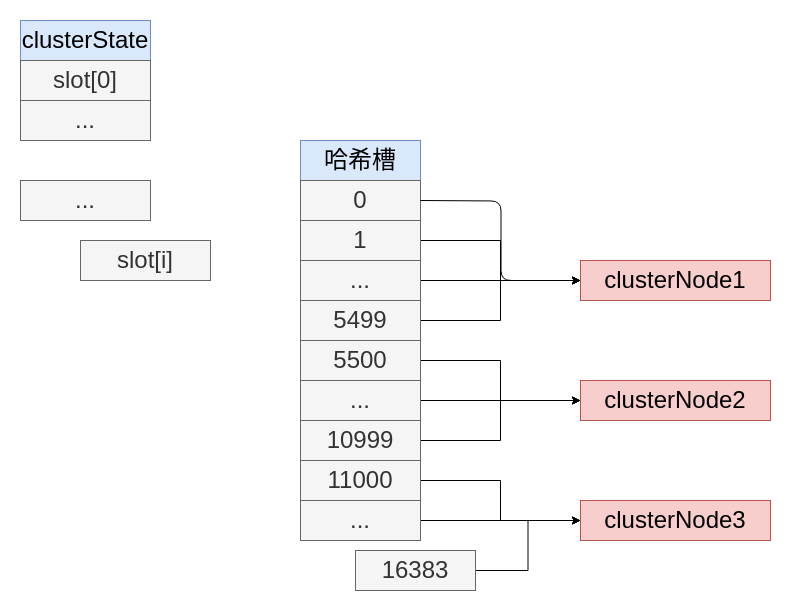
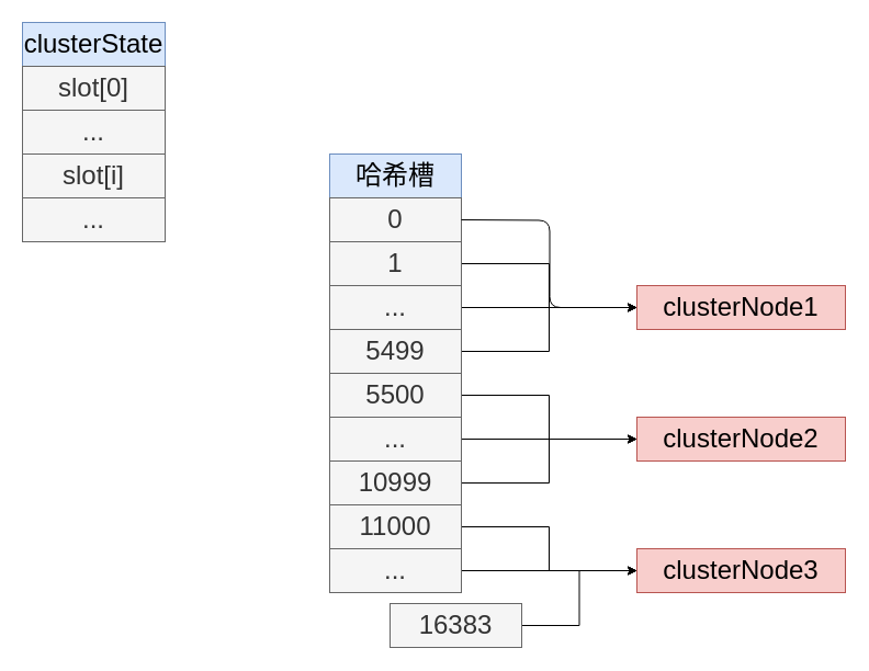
- <mxCell id="25" value="&lt;span style=&quot;font-size: 24px&quot;&gt;slot[i]&lt;/span&gt;" style="rounded=0;whiteSpace=wrap;html=1;fillColor=#f5f5f5;strokeColor=#666666;fontColor=#333333;" vertex="1" parent="1"><mxGeometry x="80" y="240" width="130" height="40" as="geometry" /></mxCell>
+ <mxCell id="25" value="&lt;span style=&quot;font-size: 24px&quot;&gt;slot[i]&lt;/span&gt;" style="rounded=0;whiteSpace=wrap;html=1;fillColor=#f5f5f5;strokeColor=#666666;fontColor=#333333;" vertex="1" parent="1"><mxGeometry x="20" y="140" width="130" height="40" as="geometry" /></mxCell>
